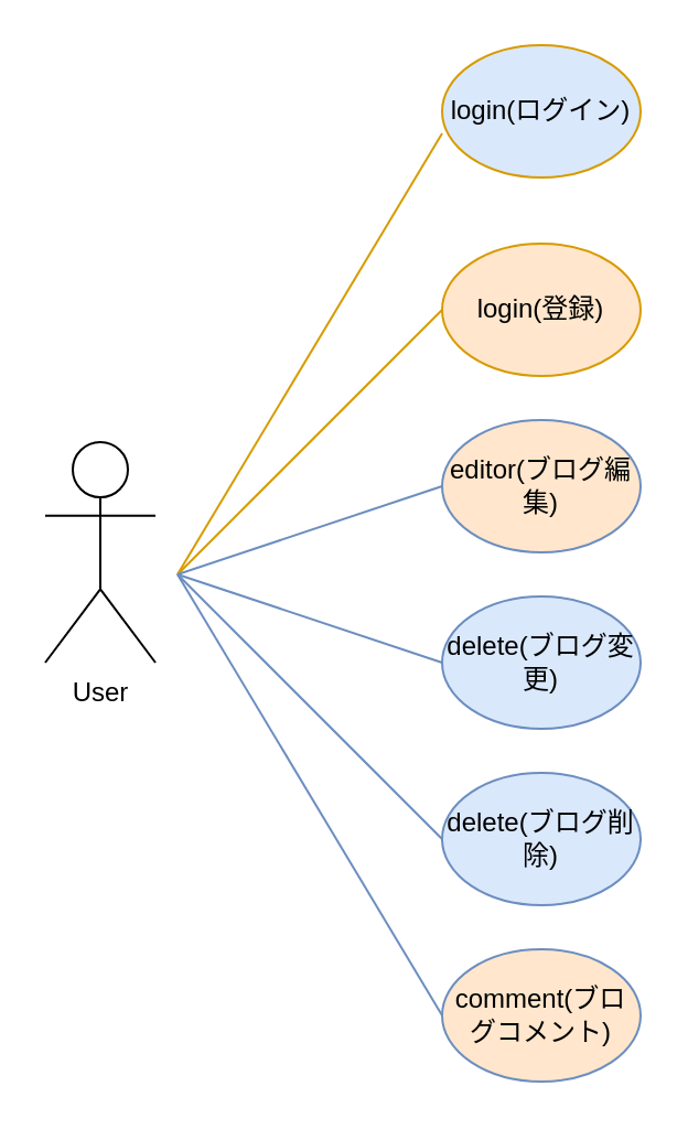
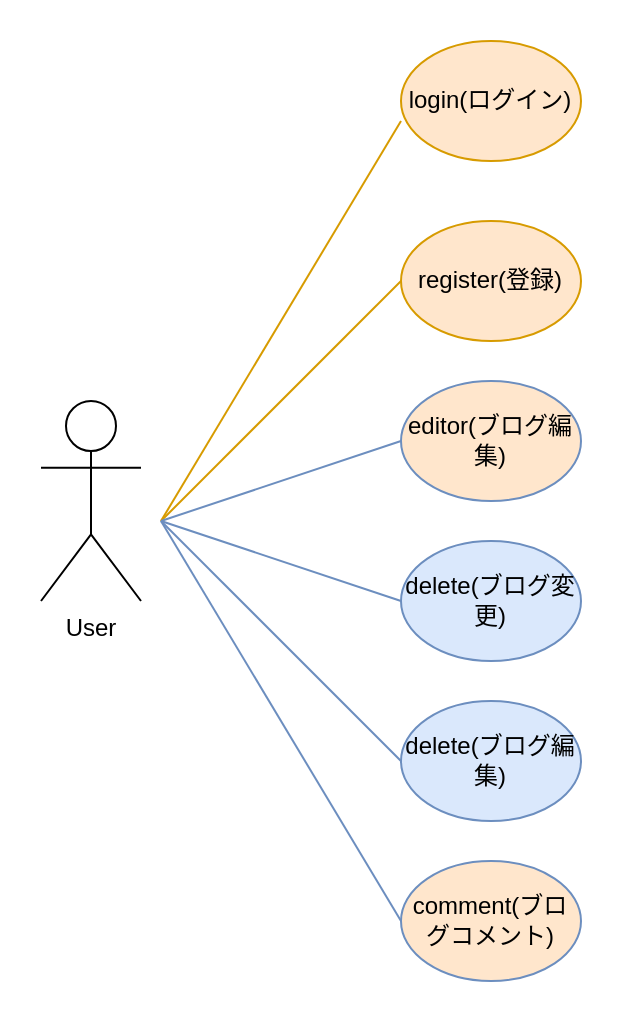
- <mxCell id="8" value="login(ログイン)" style="ellipse;whiteSpace=wrap;html=1;fillColor=#dae8fc;strokeColor=#d79b00;" parent="1" vertex="1"><mxGeometry x="200" y="20" width="90" height="60" as="geometry" /></mxCell>
+ <mxCell id="8" value="login(ログイン)" style="ellipse;whiteSpace=wrap;html=1;fillColor=#ffe6cc;strokeColor=#d79b00;" parent="1" vertex="1"><mxGeometry x="200" y="20" width="90" height="60" as="geometry" /></mxCell>
- <mxCell id="9" value="login(登録)" style="ellipse;whiteSpace=wrap;html=1;fillColor=#ffe6cc;strokeColor=#d79b00;" parent="1" vertex="1"><mxGeometry x="200" y="110" width="90" height="60" as="geometry" /></mxCell>
+ <mxCell id="9" value="register(登録)" style="ellipse;whiteSpace=wrap;html=1;fillColor=#ffe6cc;strokeColor=#d79b00;" parent="1" vertex="1"><mxGeometry x="200" y="110" width="90" height="60" as="geometry" /></mxCell>
- <mxCell id="12" value="delete(ブログ削除)" style="ellipse;whiteSpace=wrap;html=1;fillColor=#dae8fc;strokeColor=#6c8ebf;" parent="1" vertex="1"><mxGeometry x="200" y="350" width="90" height="60" as="geometry" /></mxCell>
+ <mxCell id="12" value="delete(ブログ編集)" style="ellipse;whiteSpace=wrap;html=1;fillColor=#dae8fc;strokeColor=#6c8ebf;" parent="1" vertex="1"><mxGeometry x="200" y="350" width="90" height="60" as="geometry" /></mxCell>
